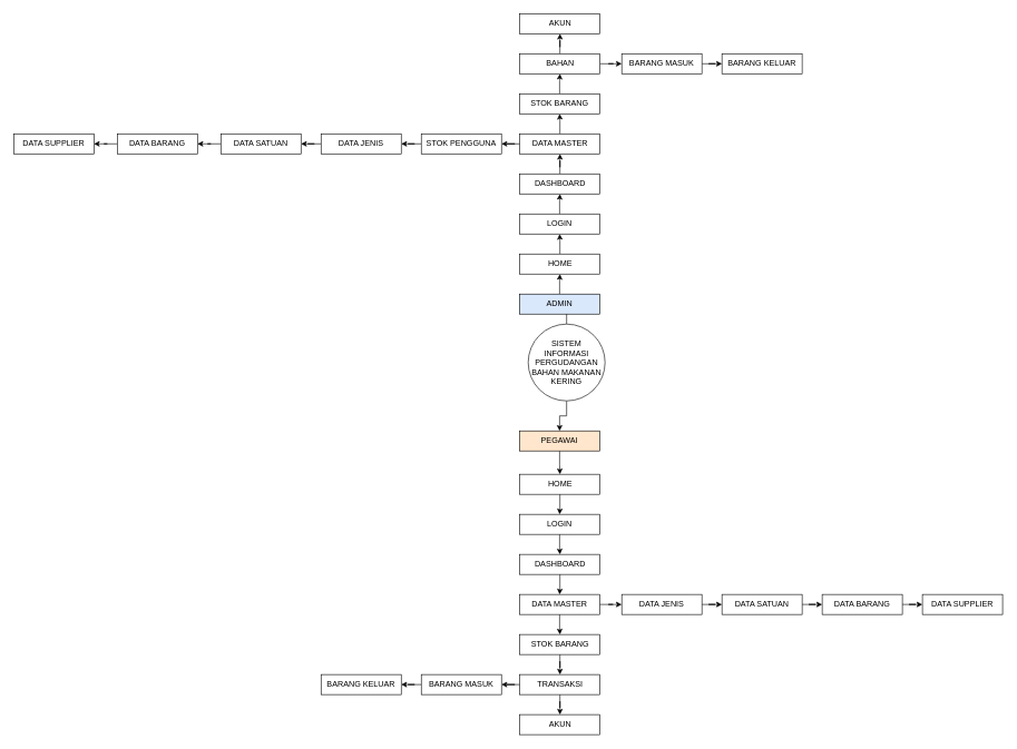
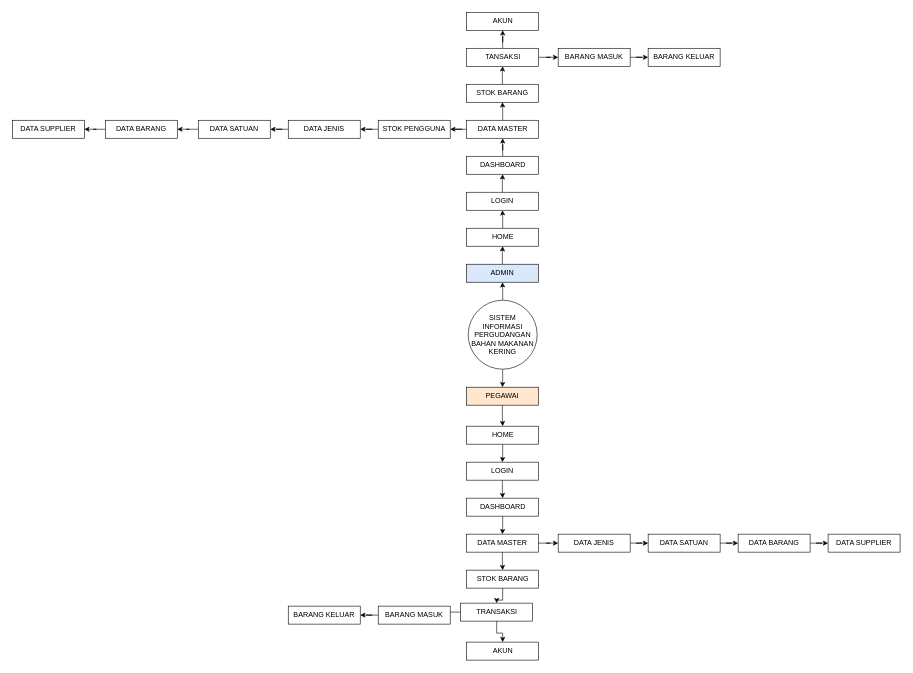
- <mxCell id="22" value="BAHAN" style="rounded=0;whiteSpace=wrap;html=1;" parent="1" vertex="1"><mxGeometry x="777.5" y="80" width="120" height="30" as="geometry" /></mxCell>
+ <mxCell id="22" value="TANSAKSI" style="rounded=0;whiteSpace=wrap;html=1;" parent="1" vertex="1"><mxGeometry x="777.5" y="80" width="120" height="30" as="geometry" /></mxCell>
- <mxCell id="4" value="SISTEM INFORMASI PERGUDANGAN BAHAN MAKANAN KERING" style="ellipse;whiteSpace=wrap;html=1;aspect=fixed;" parent="1" vertex="1"><mxGeometry x="790" y="485" width="115" height="115" as="geometry" /></mxCell>
+ <mxCell id="4" value="SISTEM INFORMASI PERGUDANGAN BAHAN MAKANAN KERING" style="ellipse;whiteSpace=wrap;html=1;aspect=fixed;" parent="1" vertex="1"><mxGeometry x="780" y="500" width="115" height="115" as="geometry" /></mxCell>
- <mxCell id="34" value="TRANSAKSI" style="rounded=0;whiteSpace=wrap;html=1;" parent="1" vertex="1"><mxGeometry x="777.5" y="1010" width="120" height="30" as="geometry" /></mxCell>
+ <mxCell id="34" value="TRANSAKSI" style="rounded=0;whiteSpace=wrap;html=1;" parent="1" vertex="1"><mxGeometry x="767.5" y="1005" width="120" height="30" as="geometry" /></mxCell>
